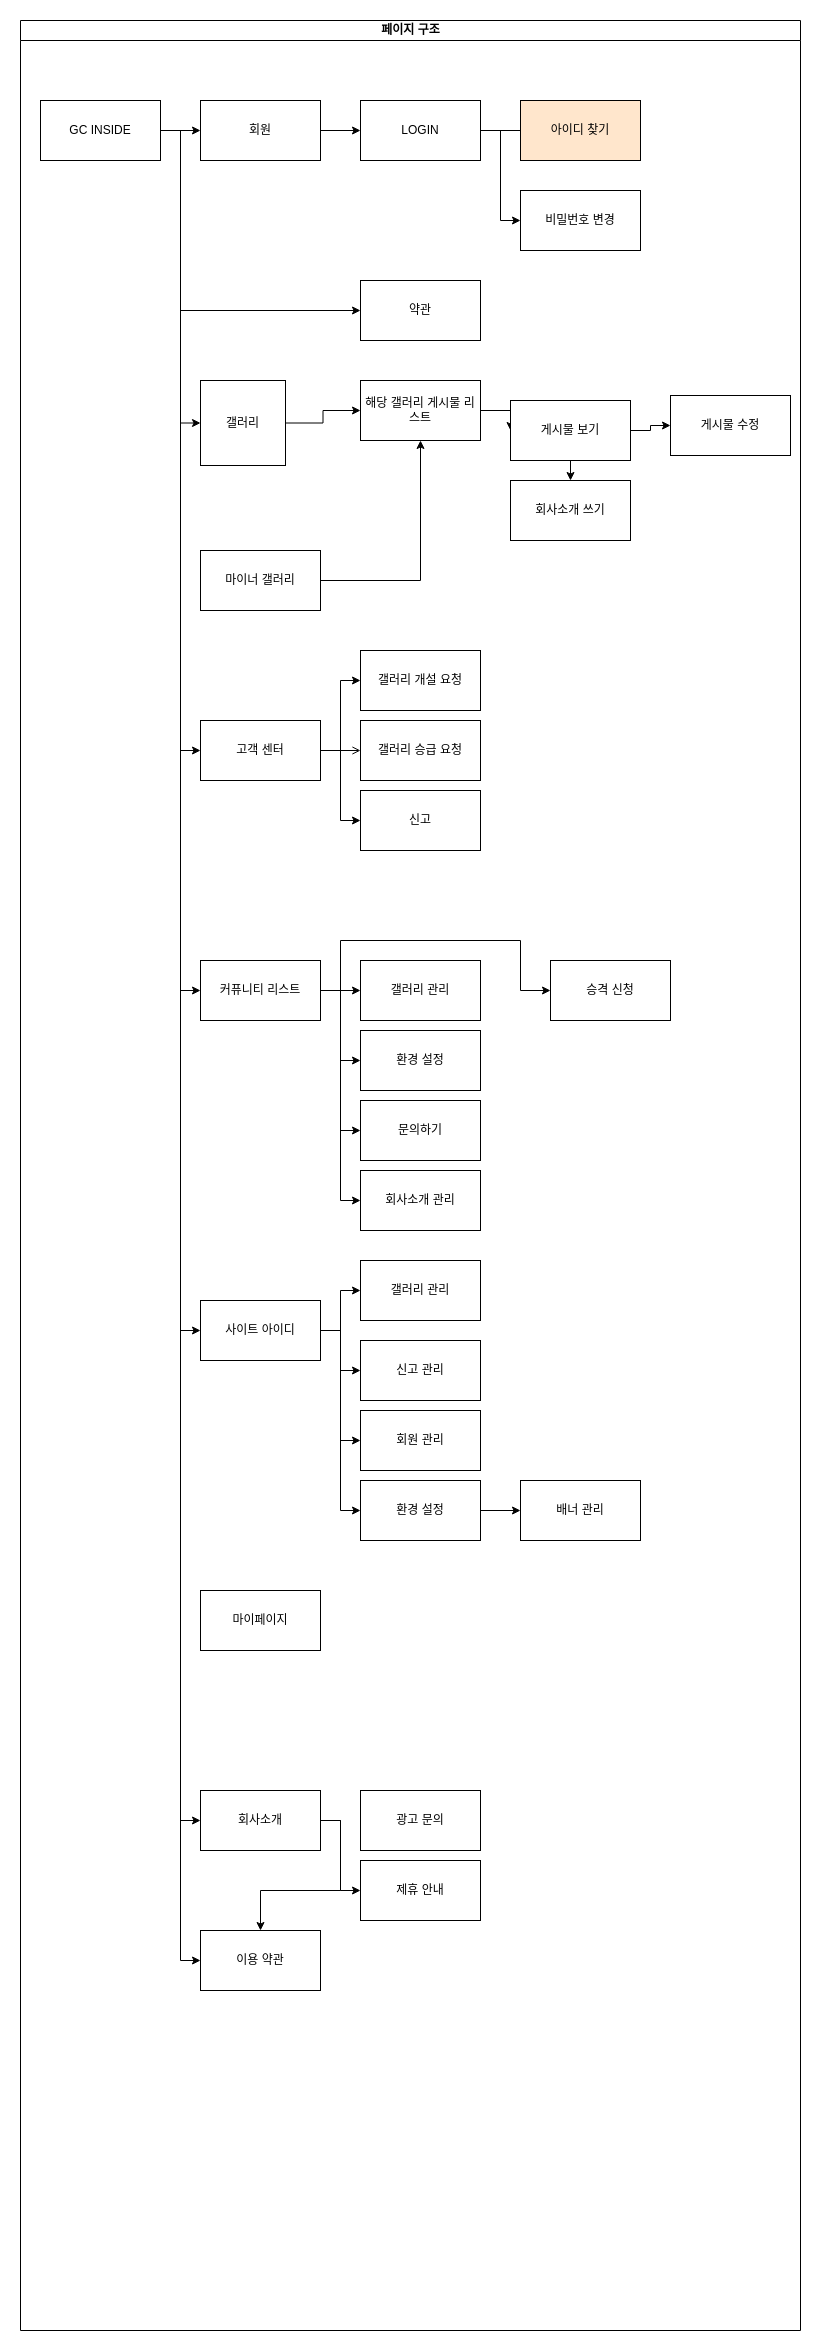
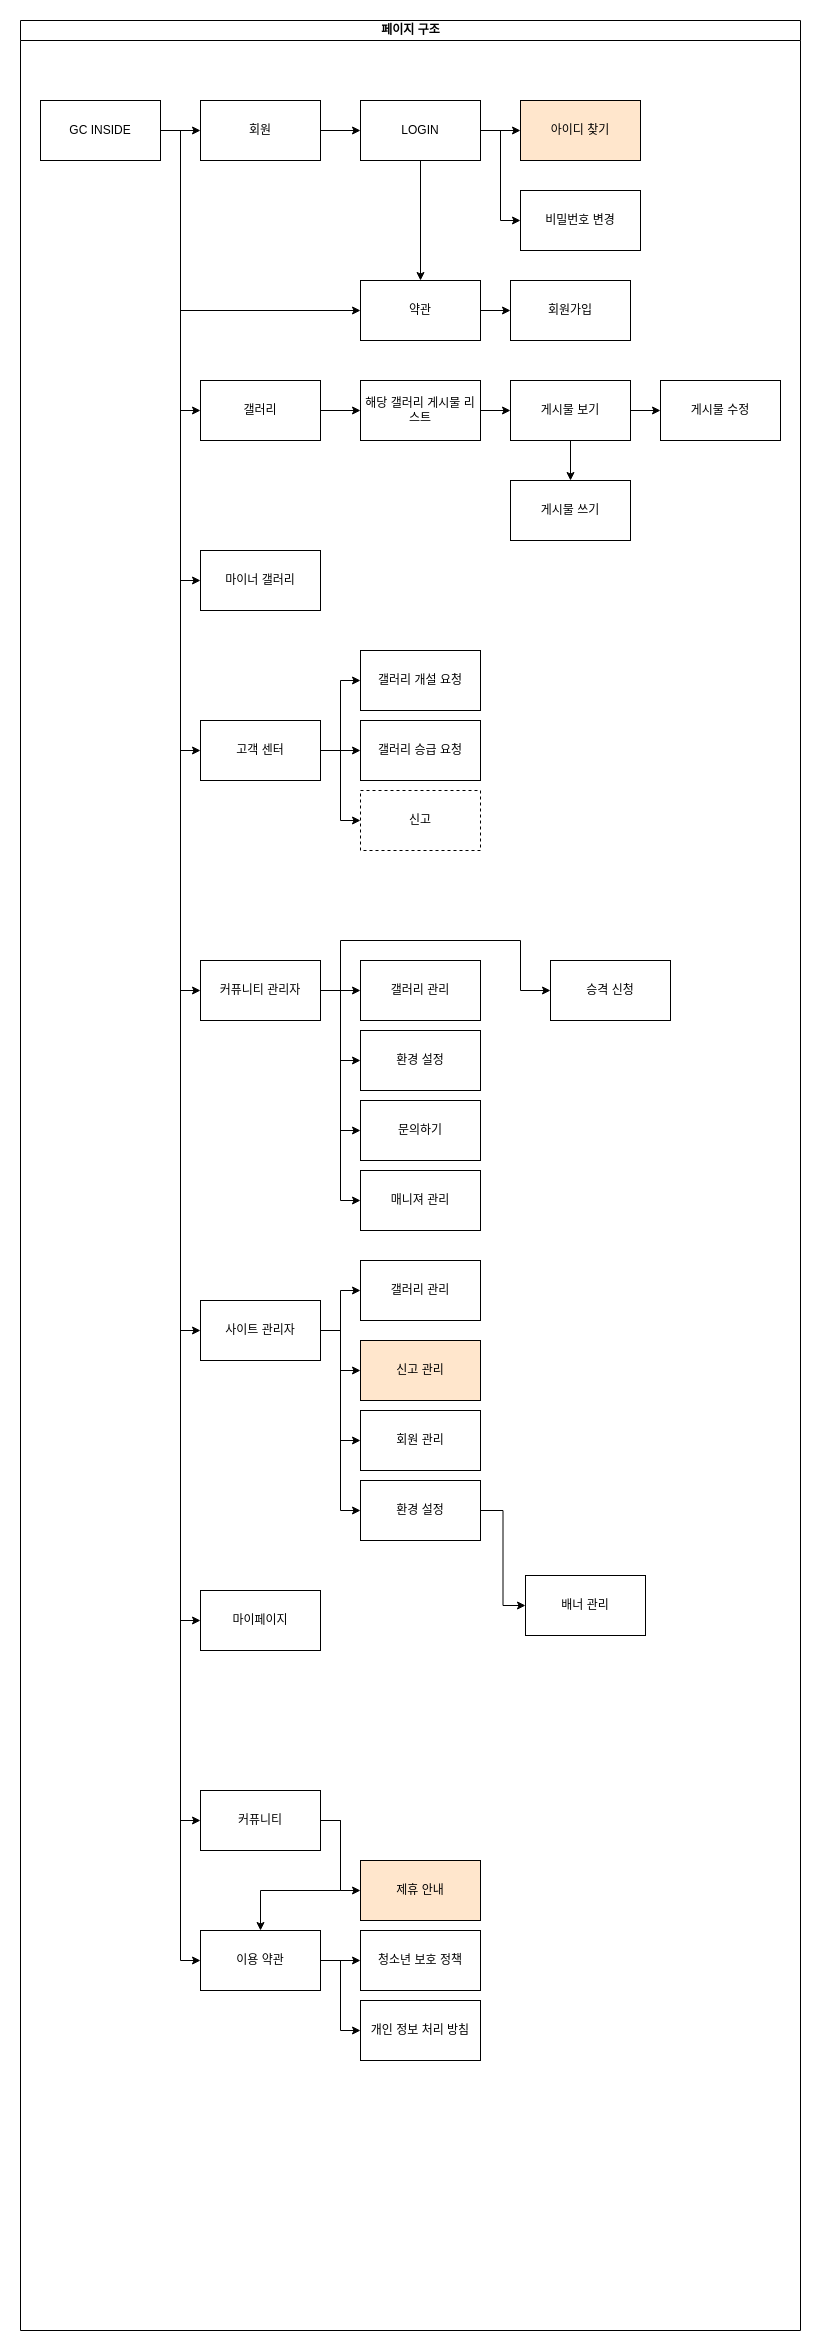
- <mxCell id="15" style="edgeStyle=orthogonalEdgeStyle;rounded=0;orthogonalLoop=1;jettySize=auto;html=1;exitX=1;exitY=0.5;exitDx=0;exitDy=0;entryX=0;entryY=0.5;entryDx=0;entryDy=0;endArrow=none;" parent="2" source="18" target="22" edge="1"><mxGeometry relative="1" as="geometry" /></mxCell>
+ <mxCell id="15" style="edgeStyle=orthogonalEdgeStyle;rounded=0;orthogonalLoop=1;jettySize=auto;html=1;exitX=1;exitY=0.5;exitDx=0;exitDy=0;entryX=0;entryY=0.5;entryDx=0;entryDy=0;" parent="2" source="18" target="22" edge="1"><mxGeometry relative="1" as="geometry" /></mxCell>
+ <mxCell id="17" style="edgeStyle=orthogonalEdgeStyle;rounded=0;orthogonalLoop=1;jettySize=auto;html=1;exitX=0.5;exitY=1;exitDx=0;exitDy=0;entryX=0.5;entryY=0;entryDx=0;entryDy=0;" parent="2" source="18" target="20" edge="1"><mxGeometry relative="1" as="geometry" /></mxCell>
+ <mxCell id="19" style="edgeStyle=orthogonalEdgeStyle;rounded=0;orthogonalLoop=1;jettySize=auto;html=1;exitX=1;exitY=0.5;exitDx=0;exitDy=0;entryX=0;entryY=0.5;entryDx=0;entryDy=0;" parent="2" source="20" target="21" edge="1"><mxGeometry relative="1" as="geometry" /></mxCell>
+ <mxCell id="21" value="회원가입" style="rounded=0;whiteSpace=wrap;html=1;" parent="2" vertex="1"><mxGeometry x="490" y="260" width="120" height="60" as="geometry" /></mxCell>
- <mxCell id="25" value="갤러리" style="rounded=0;whiteSpace=wrap;html=1;" parent="2" vertex="1"><mxGeometry x="180" y="360" width="85" height="85" as="geometry" /></mxCell>
+ <mxCell id="25" value="갤러리" style="rounded=0;whiteSpace=wrap;html=1;" parent="2" vertex="1"><mxGeometry x="180" y="360" width="120" height="60" as="geometry" /></mxCell>
- <mxCell id="31" value="게시물 수정" style="rounded=0;whiteSpace=wrap;html=1;" parent="2" vertex="1"><mxGeometry x="650" y="375" width="120" height="60" as="geometry" /></mxCell>
+ <mxCell id="31" value="게시물 수정" style="rounded=0;whiteSpace=wrap;html=1;" parent="2" vertex="1"><mxGeometry x="640" y="360" width="120" height="60" as="geometry" /></mxCell>
- <mxCell id="30" value="게시물 보기" style="rounded=0;whiteSpace=wrap;html=1;" parent="2" vertex="1"><mxGeometry x="490" y="380" width="120" height="60" as="geometry" /></mxCell>
+ <mxCell id="30" value="게시물 보기" style="rounded=0;whiteSpace=wrap;html=1;" parent="2" vertex="1"><mxGeometry x="490" y="360" width="120" height="60" as="geometry" /></mxCell>
- <mxCell id="32" value="회사소개 쓰기" style="rounded=0;whiteSpace=wrap;html=1;" parent="2" vertex="1"><mxGeometry x="490" y="460" width="120" height="60" as="geometry" /></mxCell>
+ <mxCell id="32" value="게시물 쓰기" style="rounded=0;whiteSpace=wrap;html=1;" parent="2" vertex="1"><mxGeometry x="490" y="460" width="120" height="60" as="geometry" /></mxCell>
- <mxCell id="74" style="edgeStyle=orthogonalEdgeStyle;rounded=0;orthogonalLoop=1;jettySize=auto;html=1;exitX=1;exitY=0.5;exitDx=0;exitDy=0;entryX=0.5;entryY=1;entryDx=0;entryDy=0;" edge="1" parent="2" source="75" target="27"><mxGeometry relative="1" as="geometry" /></mxCell>
+ <mxCell id="11" style="edgeStyle=orthogonalEdgeStyle;rounded=0;orthogonalLoop=1;jettySize=auto;html=1;exitX=1;exitY=0.5;exitDx=0;exitDy=0;entryX=0;entryY=0.5;entryDx=0;entryDy=0;" edge="1" parent="2" source="12" target="75"><mxGeometry relative="1" as="geometry" /></mxCell>
- <mxCell id="34" style="edgeStyle=orthogonalEdgeStyle;rounded=0;orthogonalLoop=1;jettySize=auto;html=1;exitX=1;exitY=0.5;exitDx=0;exitDy=0;entryX=0;entryY=0.5;entryDx=0;entryDy=0;endArrow=open;" edge="1" parent="2" source="35" target="73"><mxGeometry relative="1" as="geometry" /></mxCell>
+ <mxCell id="34" style="edgeStyle=orthogonalEdgeStyle;rounded=0;orthogonalLoop=1;jettySize=auto;html=1;exitX=1;exitY=0.5;exitDx=0;exitDy=0;entryX=0;entryY=0.5;entryDx=0;entryDy=0;" edge="1" parent="2" source="35" target="73"><mxGeometry relative="1" as="geometry" /></mxCell>
- <mxCell id="58" value="신고" style="rounded=0;whiteSpace=wrap;html=1;" parent="2" vertex="1"><mxGeometry x="340" y="770" width="120" height="60" as="geometry" /></mxCell>
+ <mxCell id="58" value="신고" style="rounded=0;whiteSpace=wrap;html=1;dashed=1;" parent="2" vertex="1"><mxGeometry x="340" y="770" width="120" height="60" as="geometry" /></mxCell>
- <mxCell id="38" value="커퓨니티 리스트" style="rounded=0;whiteSpace=wrap;html=1;" parent="2" vertex="1"><mxGeometry x="180" y="940" width="120" height="60" as="geometry" /></mxCell>
+ <mxCell id="38" value="커퓨니티 관리자" style="rounded=0;whiteSpace=wrap;html=1;" parent="2" vertex="1"><mxGeometry x="180" y="940" width="120" height="60" as="geometry" /></mxCell>
- <mxCell id="60" value="회사소개 관리" style="rounded=0;whiteSpace=wrap;html=1;" parent="2" vertex="1"><mxGeometry x="340" y="1150" width="120" height="60" as="geometry" /></mxCell>
+ <mxCell id="60" value="매니져 관리" style="rounded=0;whiteSpace=wrap;html=1;" parent="2" vertex="1"><mxGeometry x="340" y="1150" width="120" height="60" as="geometry" /></mxCell>
- <mxCell id="41" value="사이트 아이디" style="rounded=0;whiteSpace=wrap;html=1;" parent="2" vertex="1"><mxGeometry x="180" y="1280" width="120" height="60" as="geometry" /></mxCell>
+ <mxCell id="41" value="사이트 관리자" style="rounded=0;whiteSpace=wrap;html=1;" parent="2" vertex="1"><mxGeometry x="180" y="1280" width="120" height="60" as="geometry" /></mxCell>
- <mxCell id="56" value="신고 관리" style="rounded=0;whiteSpace=wrap;html=1;" parent="2" vertex="1"><mxGeometry x="340" y="1320" width="120" height="60" as="geometry" /></mxCell>
+ <mxCell id="56" value="신고 관리" style="rounded=0;whiteSpace=wrap;html=1;fillColor=#ffe6cc;" parent="2" vertex="1"><mxGeometry x="340" y="1320" width="120" height="60" as="geometry" /></mxCell>
- <mxCell id="66" value="배너 관리" style="rounded=0;whiteSpace=wrap;html=1;" parent="2" vertex="1"><mxGeometry x="500" y="1460" width="120" height="60" as="geometry" /></mxCell>
+ <mxCell id="66" value="배너 관리" style="rounded=0;whiteSpace=wrap;html=1;" parent="2" vertex="1"><mxGeometry x="505" y="1555" width="120" height="60" as="geometry" /></mxCell>
+ <mxCell id="67" value="" style="edgeStyle=orthogonalEdgeStyle;rounded=0;orthogonalLoop=1;jettySize=auto;html=1;entryX=0;entryY=0.5;entryDx=0;entryDy=0;" parent="2" source="12" target="68" edge="1"><mxGeometry relative="1" as="geometry"><mxPoint x="210" y="1550" as="targetPoint" /><Array as="points"><mxPoint x="160" y="110" /><mxPoint x="160" y="1600" /></Array></mxGeometry></mxCell>
- <mxCell id="33" value="회사소개" style="rounded=0;whiteSpace=wrap;html=1;" parent="2" vertex="1"><mxGeometry x="180" y="1770" width="120" height="60" as="geometry" /></mxCell>
+ <mxCell id="33" value="커퓨니티" style="rounded=0;whiteSpace=wrap;html=1;" parent="2" vertex="1"><mxGeometry x="180" y="1770" width="120" height="60" as="geometry" /></mxCell>
- <mxCell id="44" value="광고 문의" style="rounded=0;whiteSpace=wrap;html=1;" parent="2" vertex="1"><mxGeometry x="340" y="1770" width="120" height="60" as="geometry" /></mxCell>
- <mxCell id="46" value="제휴 안내" style="rounded=0;whiteSpace=wrap;html=1;" parent="2" vertex="1"><mxGeometry x="340" y="1840" width="120" height="60" as="geometry" /></mxCell>
+ <mxCell id="46" value="제휴 안내" style="rounded=0;whiteSpace=wrap;html=1;fillColor=#ffe6cc;" parent="2" vertex="1"><mxGeometry x="340" y="1840" width="120" height="60" as="geometry" /></mxCell>
+ <mxCell id="47" style="edgeStyle=orthogonalEdgeStyle;rounded=0;orthogonalLoop=1;jettySize=auto;html=1;exitX=1;exitY=0.5;exitDx=0;exitDy=0;entryX=0;entryY=0.5;entryDx=0;entryDy=0;" parent="2" source="36" target="48" edge="1"><mxGeometry relative="1" as="geometry"><mxPoint x="180" y="-540" as="sourcePoint" /></mxGeometry></mxCell>
+ <mxCell id="48" value="청소년 보호 정책" style="rounded=0;whiteSpace=wrap;html=1;" parent="2" vertex="1"><mxGeometry x="340" y="1910" width="120" height="60" as="geometry" /></mxCell>
+ <mxCell id="49" style="edgeStyle=orthogonalEdgeStyle;rounded=0;orthogonalLoop=1;jettySize=auto;html=1;exitX=1;exitY=0.5;exitDx=0;exitDy=0;entryX=0;entryY=0.5;entryDx=0;entryDy=0;" parent="2" source="36" target="50" edge="1"><mxGeometry relative="1" as="geometry"><mxPoint x="180" y="-540" as="sourcePoint" /></mxGeometry></mxCell>
+ <mxCell id="50" value="개인 정보 처리 방침" style="rounded=0;whiteSpace=wrap;html=1;" parent="2" vertex="1"><mxGeometry x="340" y="1980" width="120" height="60" as="geometry" /></mxCell>
